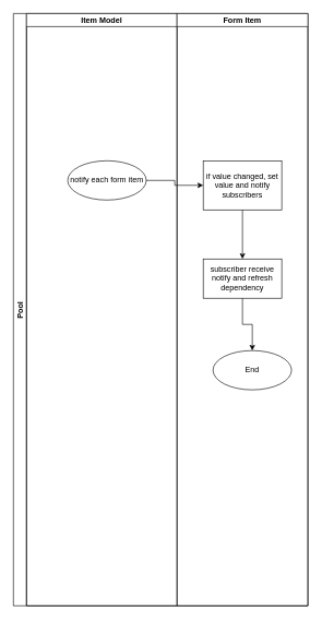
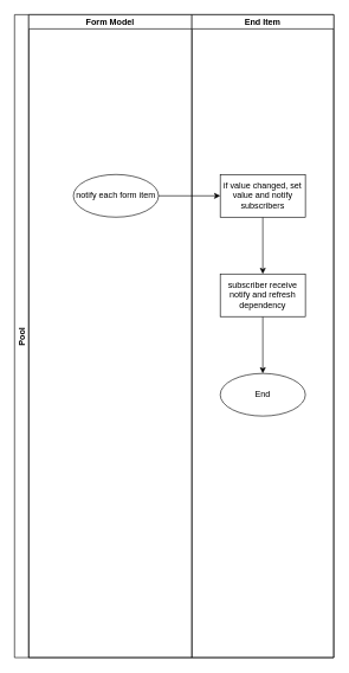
- <mxCell id="3" value="Item Model" style="swimlane;startSize=20;" vertex="1" parent="2"><mxGeometry x="20" width="230" height="905" as="geometry" /></mxCell>
+ <mxCell id="3" value="Form Model" style="swimlane;startSize=20;" vertex="1" parent="2"><mxGeometry x="20" width="230" height="905" as="geometry" /></mxCell>
- <mxCell id="5" value="Form Item" style="swimlane;startSize=20;" vertex="1" parent="2"><mxGeometry x="250" width="200" height="905" as="geometry" /></mxCell>
+ <mxCell id="5" value="End Item" style="swimlane;startSize=20;" vertex="1" parent="2"><mxGeometry x="250" width="200" height="905" as="geometry" /></mxCell>
- <mxCell id="7" value="if value changed, set value and notify subscribers" style="rounded=0;whiteSpace=wrap;html=1;" vertex="1" parent="5"><mxGeometry x="40" y="225" width="120" height="75" as="geometry" /></mxCell>
+ <mxCell id="7" value="if value changed, set value and notify subscribers" style="rounded=0;whiteSpace=wrap;html=1;" vertex="1" parent="5"><mxGeometry x="40" y="225" width="120" height="60" as="geometry" /></mxCell>
- <mxCell id="9" value="subscriber receive notify and refresh dependency" style="rounded=0;whiteSpace=wrap;html=1;" vertex="1" parent="5"><mxGeometry x="40" y="375" width="120" height="60" as="geometry" /></mxCell>
+ <mxCell id="9" value="subscriber receive notify and refresh dependency" style="rounded=0;whiteSpace=wrap;html=1;" vertex="1" parent="5"><mxGeometry x="40" y="365" width="120" height="60" as="geometry" /></mxCell>
- <mxCell id="10" value="End" style="ellipse;whiteSpace=wrap;html=1;rounded=0;" vertex="1" parent="5"><mxGeometry x="55" y="515" width="120" height="60" as="geometry" /></mxCell>
+ <mxCell id="10" value="End" style="ellipse;whiteSpace=wrap;html=1;rounded=0;" vertex="1" parent="5"><mxGeometry x="40" y="505" width="120" height="60" as="geometry" /></mxCell>
